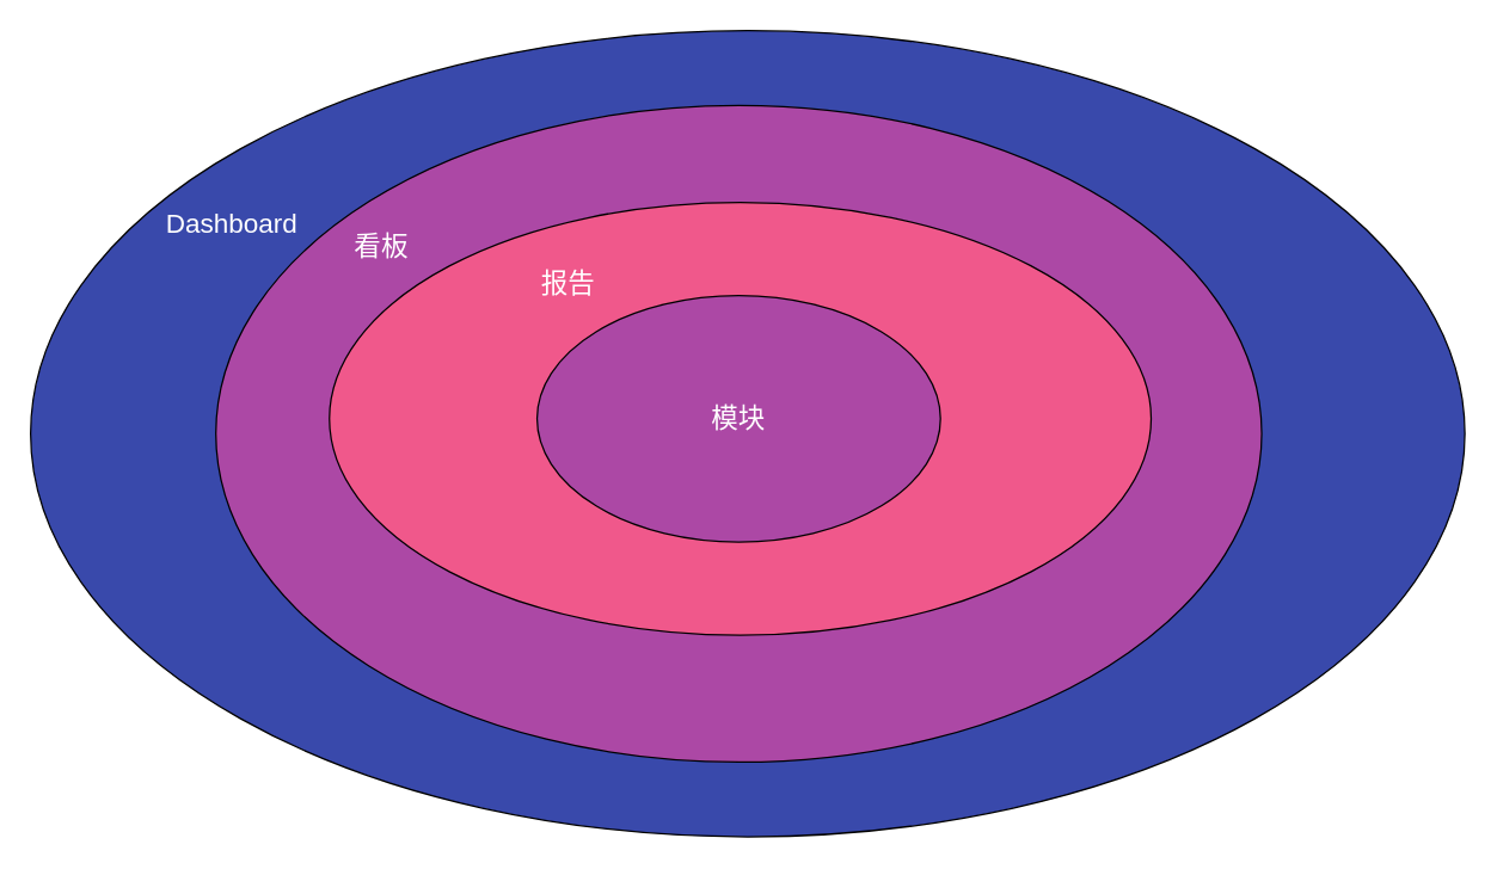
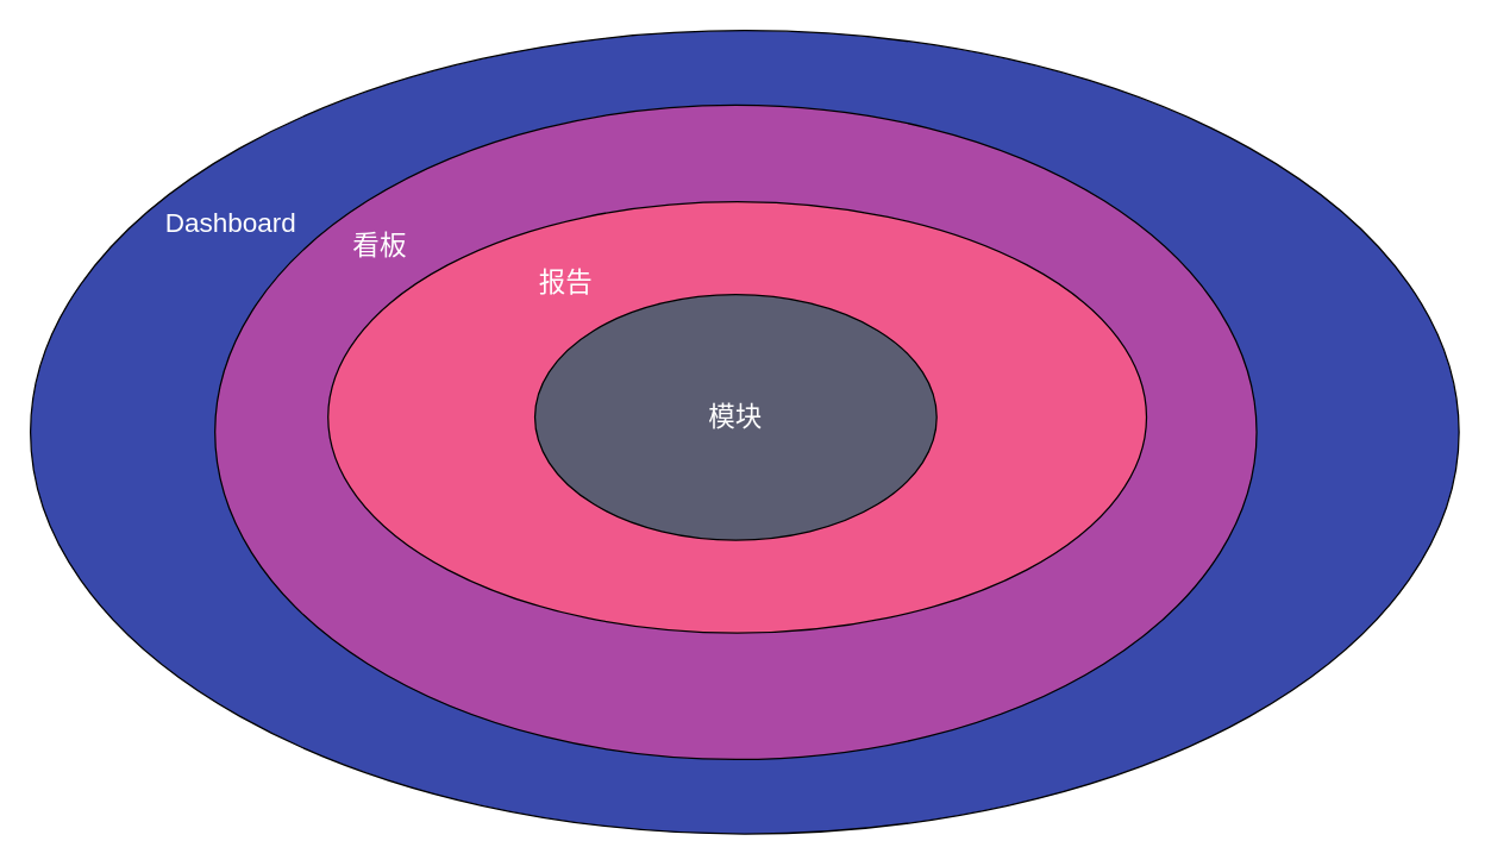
- <mxCell id="5" value="&lt;font color=&quot;#ffffff&quot; style=&quot;font-size: 18px;&quot;&gt;模块&lt;/font&gt;" style="ellipse;whiteSpace=wrap;html=1;fillColor=#ac48a5;" vertex="1" parent="1"><mxGeometry x="359" y="197.5" width="270" height="165" as="geometry" /></mxCell>
+ <mxCell id="5" value="&lt;font color=&quot;#ffffff&quot; style=&quot;font-size: 18px;&quot;&gt;模块&lt;/font&gt;" style="ellipse;whiteSpace=wrap;html=1;fillColor=#5B5D72;" vertex="1" parent="1"><mxGeometry x="359" y="197.5" width="270" height="165" as="geometry" /></mxCell>
